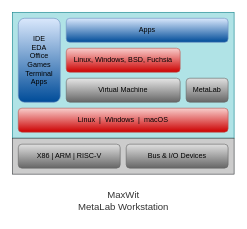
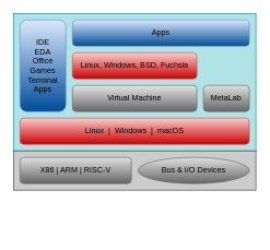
- <mxCell id="8" value="Bus &amp;amp; I/O Devices" style="rounded=1;whiteSpace=wrap;html=1;gradientColor=#666666;fillColor=#E0E0E0;strokeColor=#666666;" parent="1" vertex="1"><mxGeometry x="210" y="240" width="170" height="40" as="geometry" /></mxCell>
+ <mxCell id="8" value="Bus &amp;amp; I/O Devices" style="ellipse;whiteSpace=wrap;html=1;gradientColor=#666666;fillColor=#E0E0E0;strokeColor=#666666;" parent="1" vertex="1"><mxGeometry x="210" y="240" width="170" height="40" as="geometry" /></mxCell>
- <mxCell id="9" value="&lt;span style=&quot;color: rgb(51, 51, 51); font-size: 16px;&quot;&gt;MaxWit&lt;br&gt;MetaLab Workstation&lt;/span&gt;" style="text;html=1;align=center;verticalAlign=middle;resizable=0;points=[];autosize=1;strokeColor=none;fillColor=none;" parent="1" vertex="1"><mxGeometry x="120" y="310" width="170" height="50" as="geometry" /></mxCell>
